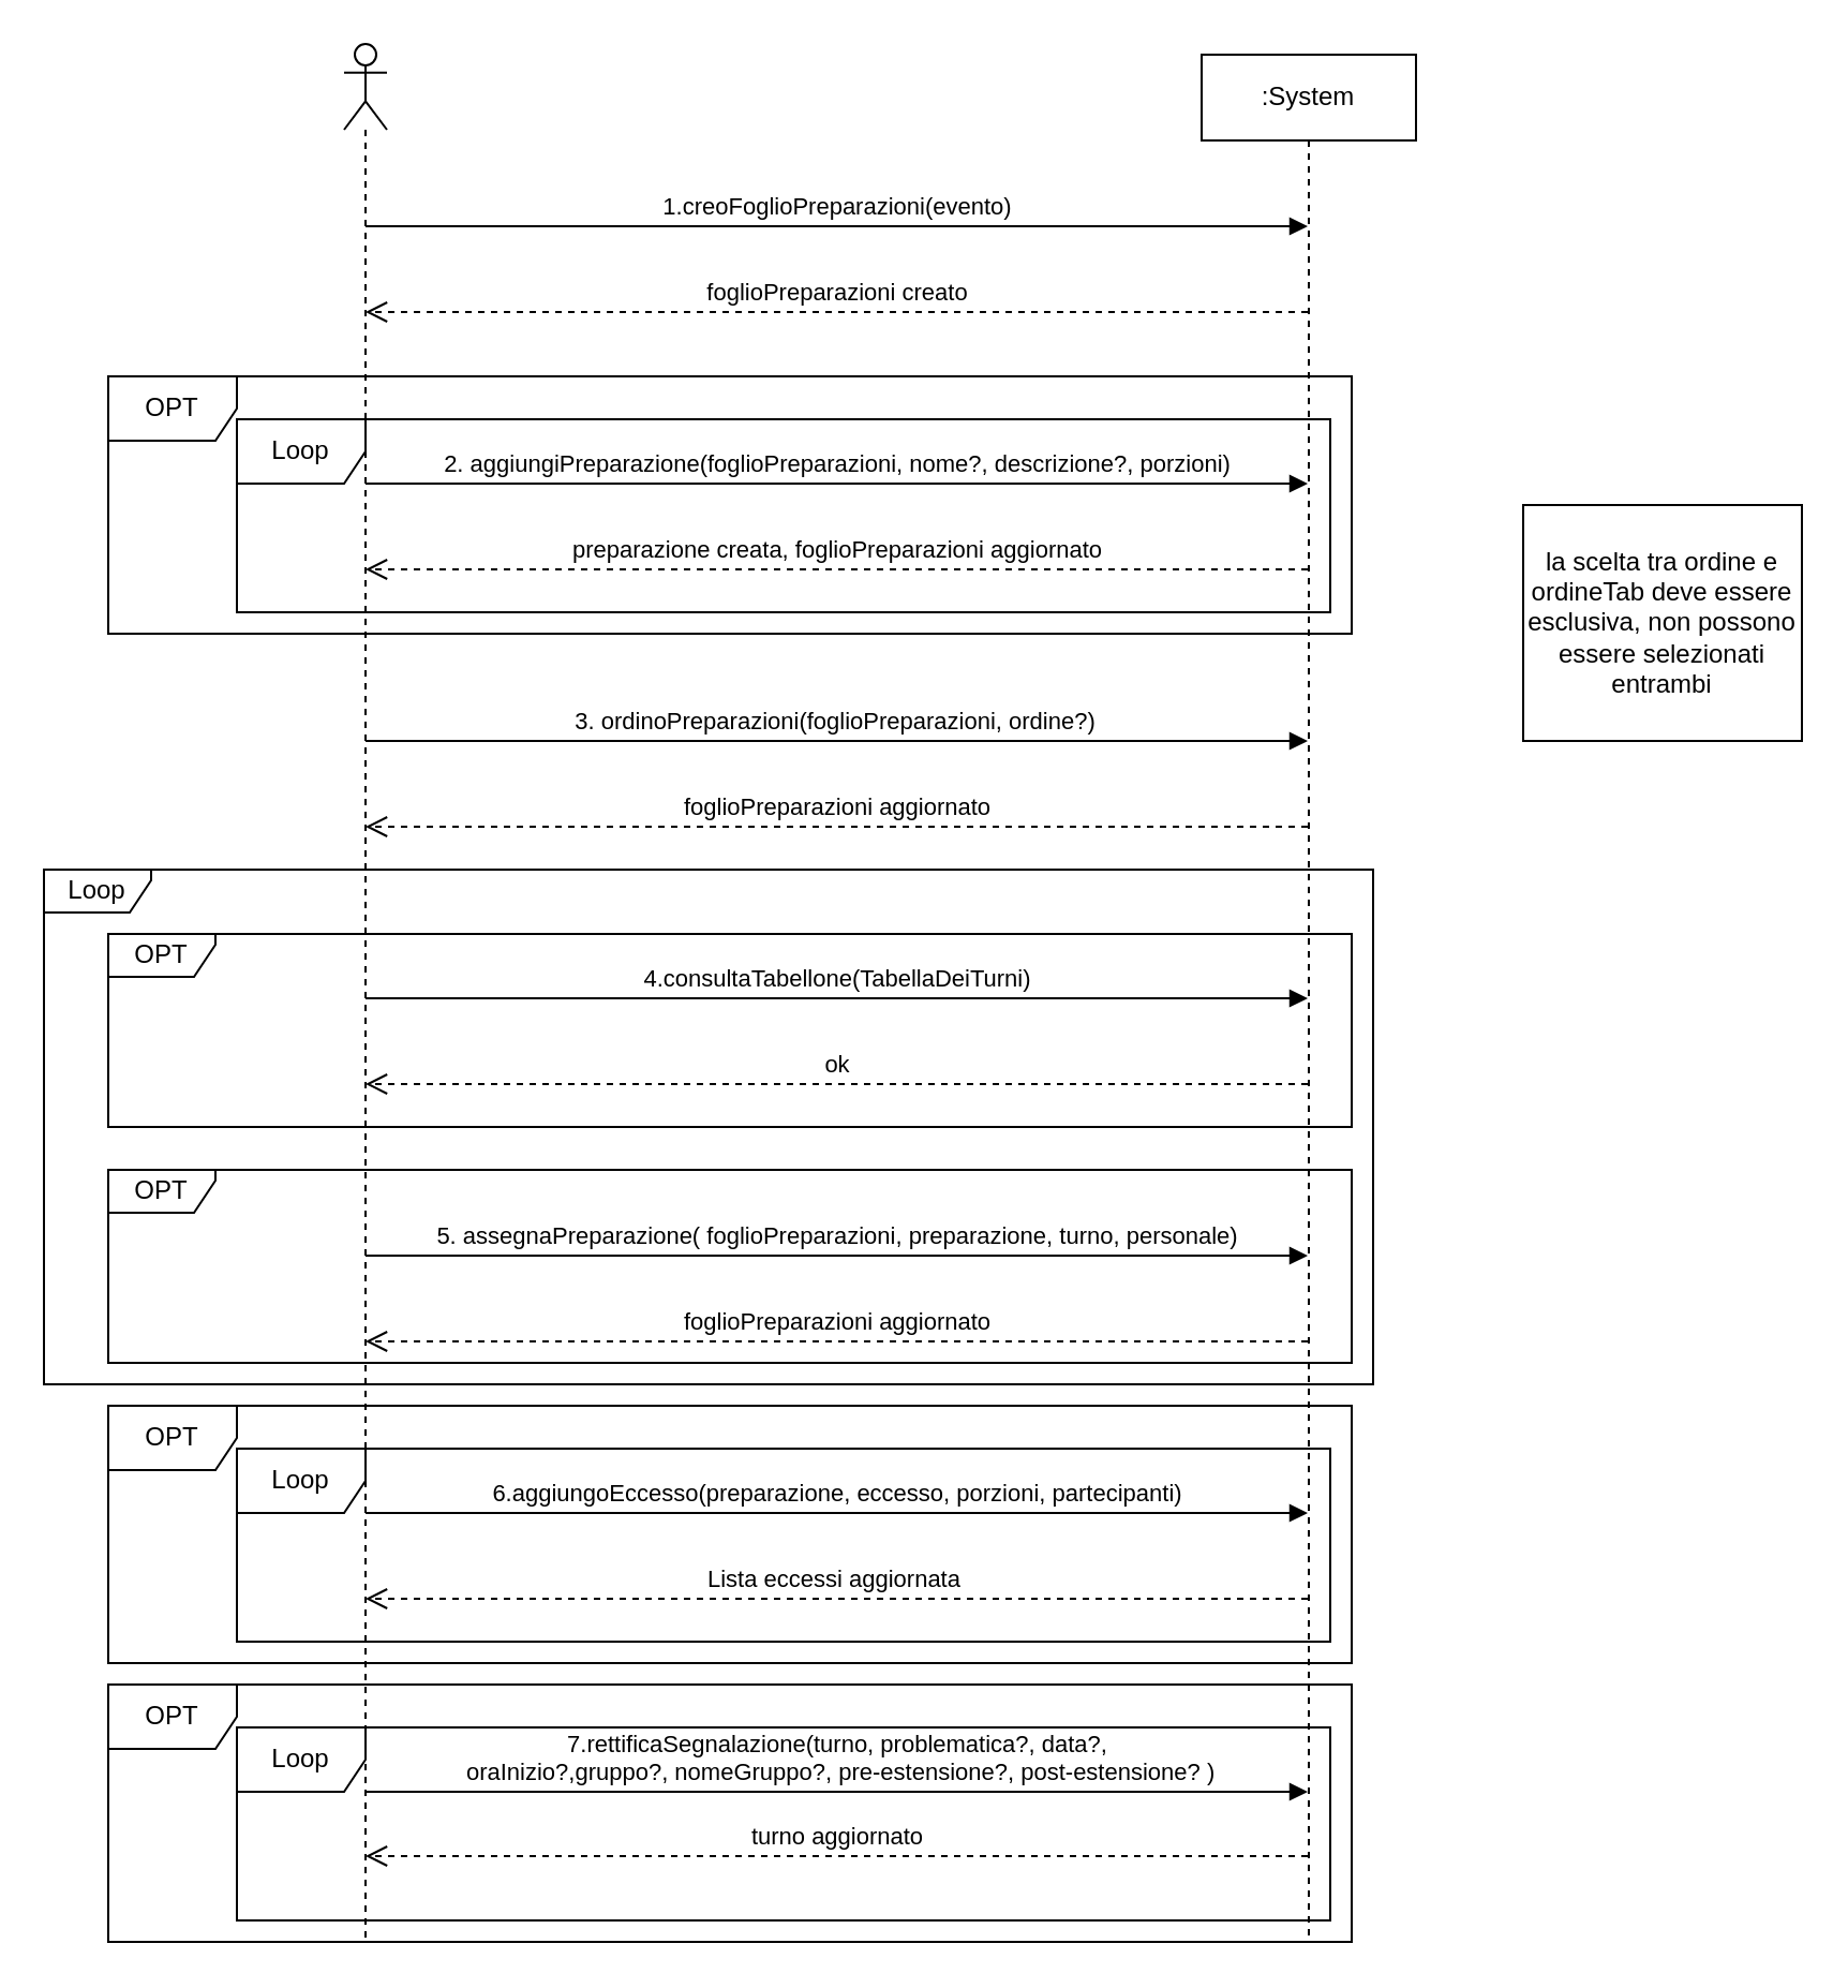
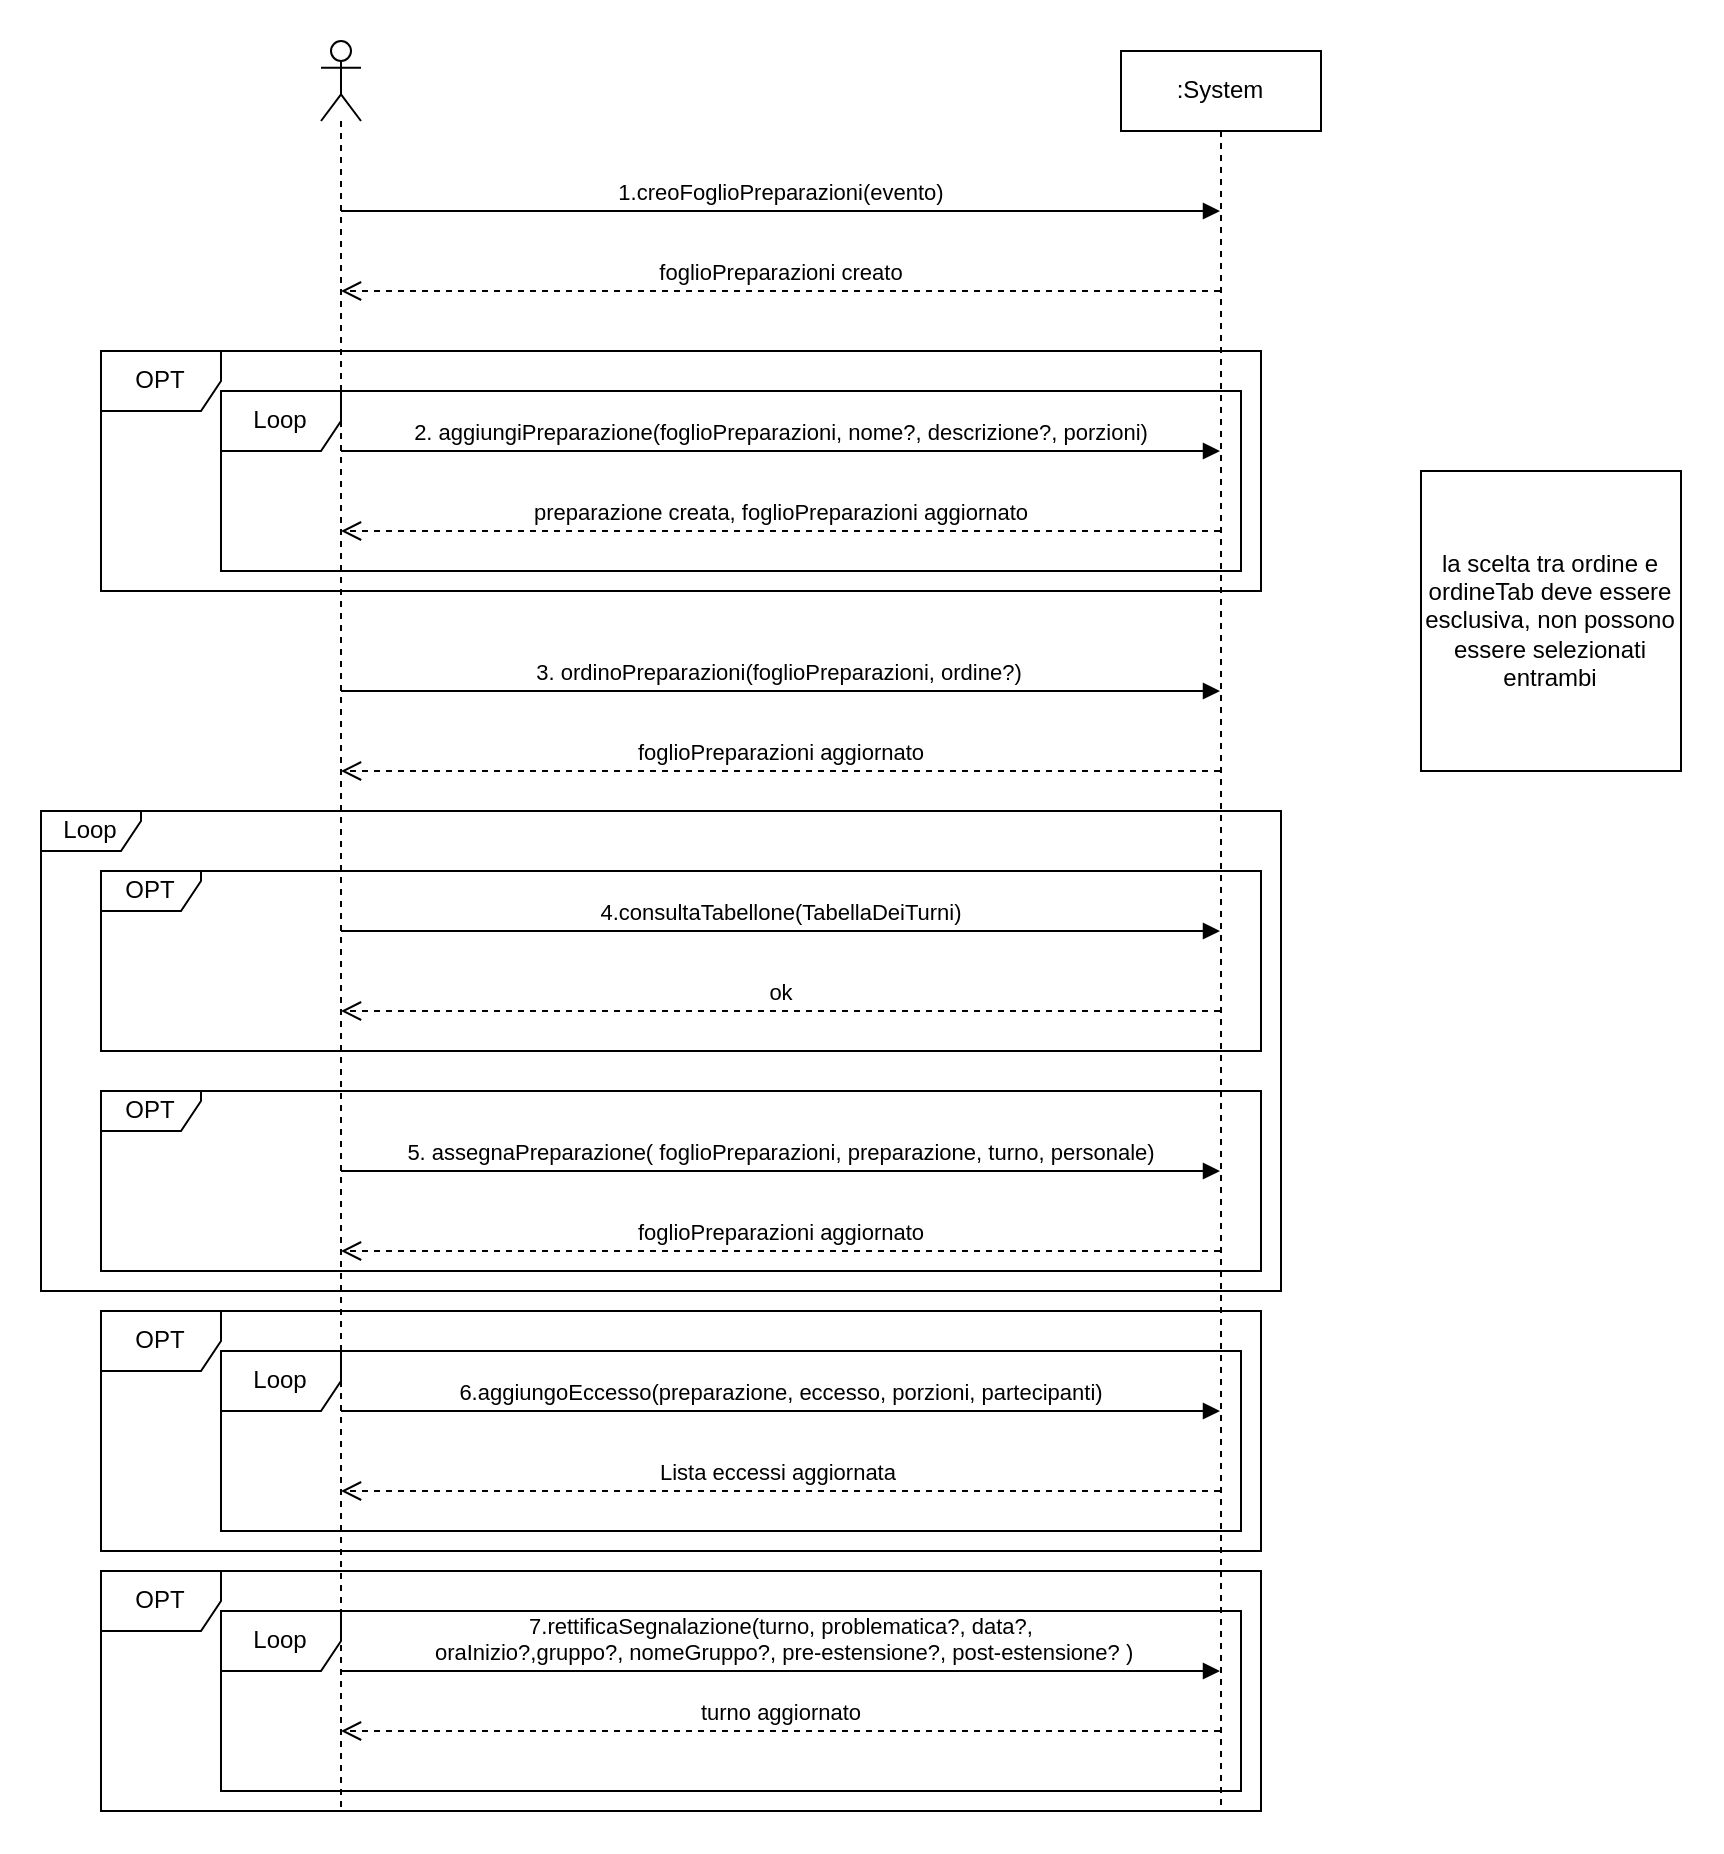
- <mxCell id="18" value="la scelta tra ordine e ordineTab deve essere esclusiva, non possono essere selezionati entrambi" style="html=1;whiteSpace=wrap;" vertex="1" parent="1"><mxGeometry x="710" y="235" width="130" height="110" as="geometry" /></mxCell>
+ <mxCell id="18" value="la scelta tra ordine e ordineTab deve essere esclusiva, non possono essere selezionati entrambi" style="html=1;whiteSpace=wrap;" vertex="1" parent="1"><mxGeometry x="710" y="235" width="130" height="150" as="geometry" /></mxCell>
